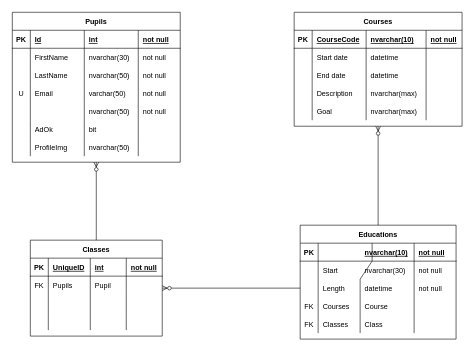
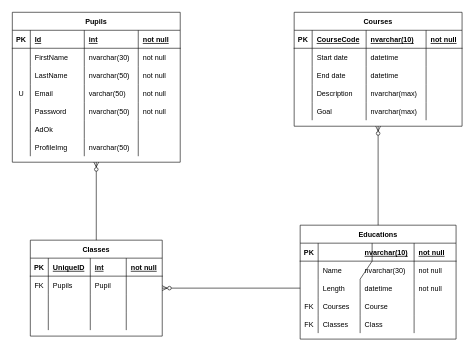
+ <mxCell id="25" value="Password" style="shape=partialRectangle;connectable=0;fillColor=none;top=0;left=0;bottom=0;right=0;align=left;spacingLeft=6;overflow=hidden;" vertex="1" parent="23"><mxGeometry x="30" width="90" height="30" as="geometry" /></mxCell>
- <mxCell id="31" value="bit" style="shape=partialRectangle;connectable=0;fillColor=none;top=0;left=0;bottom=0;right=0;align=left;spacingLeft=6;overflow=hidden;" vertex="1" parent="28"><mxGeometry x="120" width="90" height="30" as="geometry" /></mxCell>
- <mxCell id="66" value="Start" style="shape=partialRectangle;connectable=0;fillColor=none;top=0;left=0;bottom=0;right=0;align=left;spacingLeft=6;overflow=hidden;" vertex="1" parent="64"><mxGeometry x="30" width="70" height="30" as="geometry" /></mxCell>
+ <mxCell id="66" value="Name" style="shape=partialRectangle;connectable=0;fillColor=none;top=0;left=0;bottom=0;right=0;align=left;spacingLeft=6;overflow=hidden;" vertex="1" parent="64"><mxGeometry x="30" width="70" height="30" as="geometry" /></mxCell>
